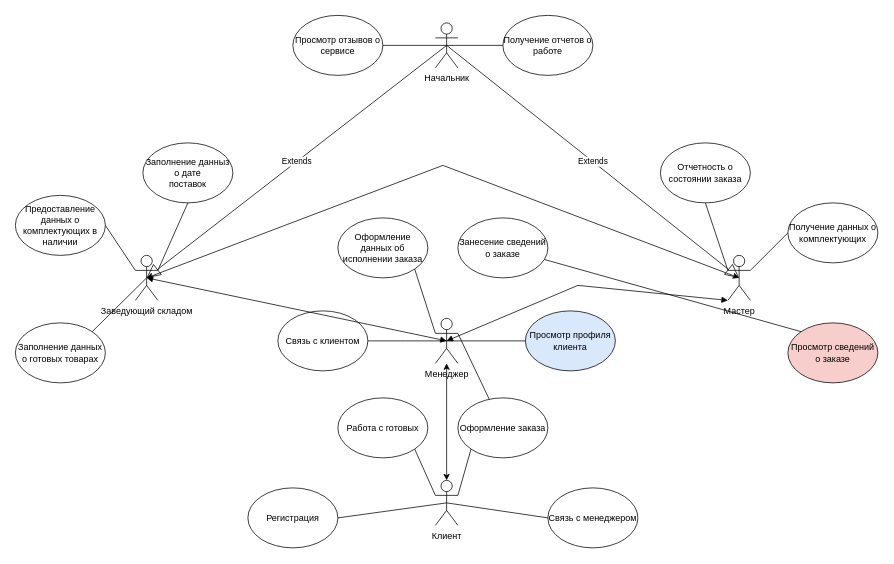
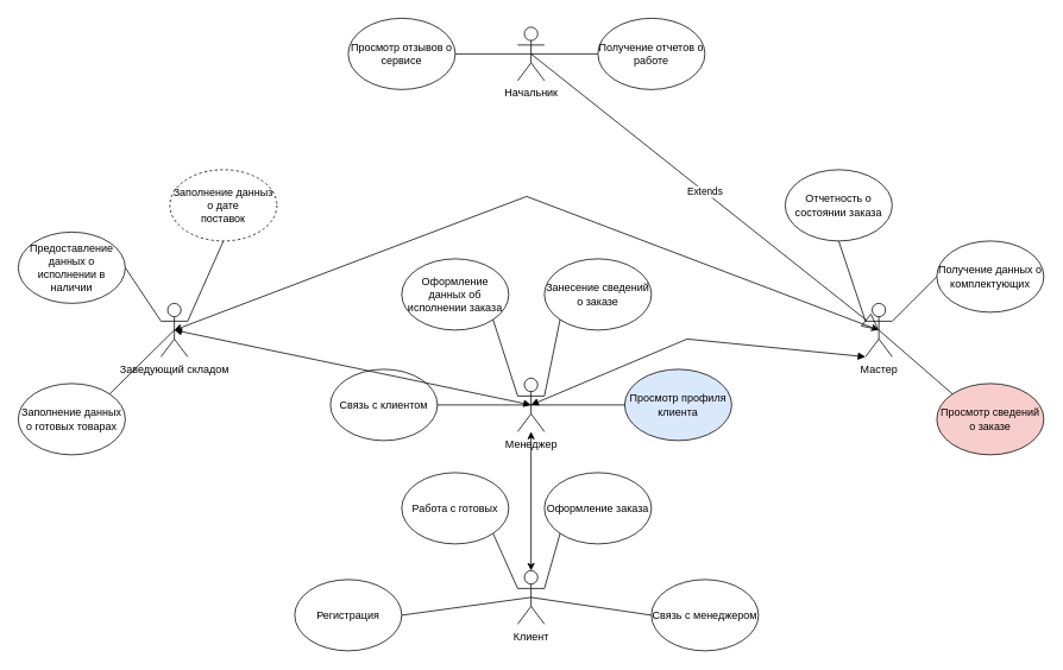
- <mxCell id="43" value="Extends" style="endArrow=block;endSize=16;endFill=0;html=1;rounded=0;entryX=0.5;entryY=0.5;entryDx=0;entryDy=0;entryPerimeter=0;exitX=0.5;exitY=0.5;exitDx=0;exitDy=0;exitPerimeter=0;" edge="1" parent="1" source="20" target="16"><mxGeometry width="160" relative="1" as="geometry"><mxPoint x="510" y="130" as="sourcePoint" /><mxPoint x="730" y="320" as="targetPoint" /></mxGeometry></mxCell>
- <mxCell id="17" value="Заполнение данныз о дате&lt;br&gt;поставок" style="ellipse;whiteSpace=wrap;html=1;" vertex="1" parent="1"><mxGeometry x="190" y="190" width="120" height="80" as="geometry" /></mxCell>
+ <mxCell id="17" value="Заполнение данныз о дате&lt;br&gt;поставок" style="ellipse;whiteSpace=wrap;html=1;dashed=1;" vertex="1" parent="1"><mxGeometry x="190" y="190" width="120" height="80" as="geometry" /></mxCell>
- <mxCell id="19" value="Предоставление данных о комплектующих в наличии" style="ellipse;whiteSpace=wrap;html=1;" vertex="1" parent="1"><mxGeometry x="20" y="260" width="120" height="80" as="geometry" /></mxCell>
+ <mxCell id="19" value="Предоставление данных о исполнении в наличии" style="ellipse;whiteSpace=wrap;html=1;" vertex="1" parent="1"><mxGeometry x="20" y="260" width="120" height="80" as="geometry" /></mxCell>
- <mxCell id="32" value="" style="endArrow=none;html=1;rounded=0;exitX=0;exitY=0;exitDx=0;exitDy=0;" edge="1" parent="1" source="15" target="11"><mxGeometry width="50" height="50" relative="1" as="geometry"><mxPoint x="1060" y="390" as="sourcePoint" /><mxPoint x="1190" y="380" as="targetPoint" /></mxGeometry></mxCell>
+ <mxCell id="32" value="" style="endArrow=none;html=1;rounded=0;exitX=0;exitY=0;exitDx=0;exitDy=0;entryX=0.5;entryY=0.5;entryDx=0;entryDy=0;entryPerimeter=0;" edge="1" parent="1" source="15" target="12"><mxGeometry width="50" height="50" relative="1" as="geometry"><mxPoint x="1060" y="390" as="sourcePoint" /><mxPoint x="1190" y="380" as="targetPoint" /></mxGeometry></mxCell>
- <mxCell id="29" value="" style="endArrow=none;html=1;rounded=0;exitX=1;exitY=0.333;exitDx=0;exitDy=0;exitPerimeter=0;" edge="1" parent="1" source="7" target="4"><mxGeometry width="50" height="50" relative="1" as="geometry"><mxPoint x="790" y="550" as="sourcePoint" /><mxPoint x="920" y="540" as="targetPoint" /></mxGeometry></mxCell>
+ <mxCell id="29" value="" style="endArrow=none;html=1;rounded=0;entryX=0;entryY=1;entryDx=0;entryDy=0;exitX=1;exitY=0.333;exitDx=0;exitDy=0;exitPerimeter=0;" edge="1" parent="1" source="7" target="11"><mxGeometry width="50" height="50" relative="1" as="geometry"><mxPoint x="790" y="550" as="sourcePoint" /><mxPoint x="920" y="540" as="targetPoint" /></mxGeometry></mxCell>
